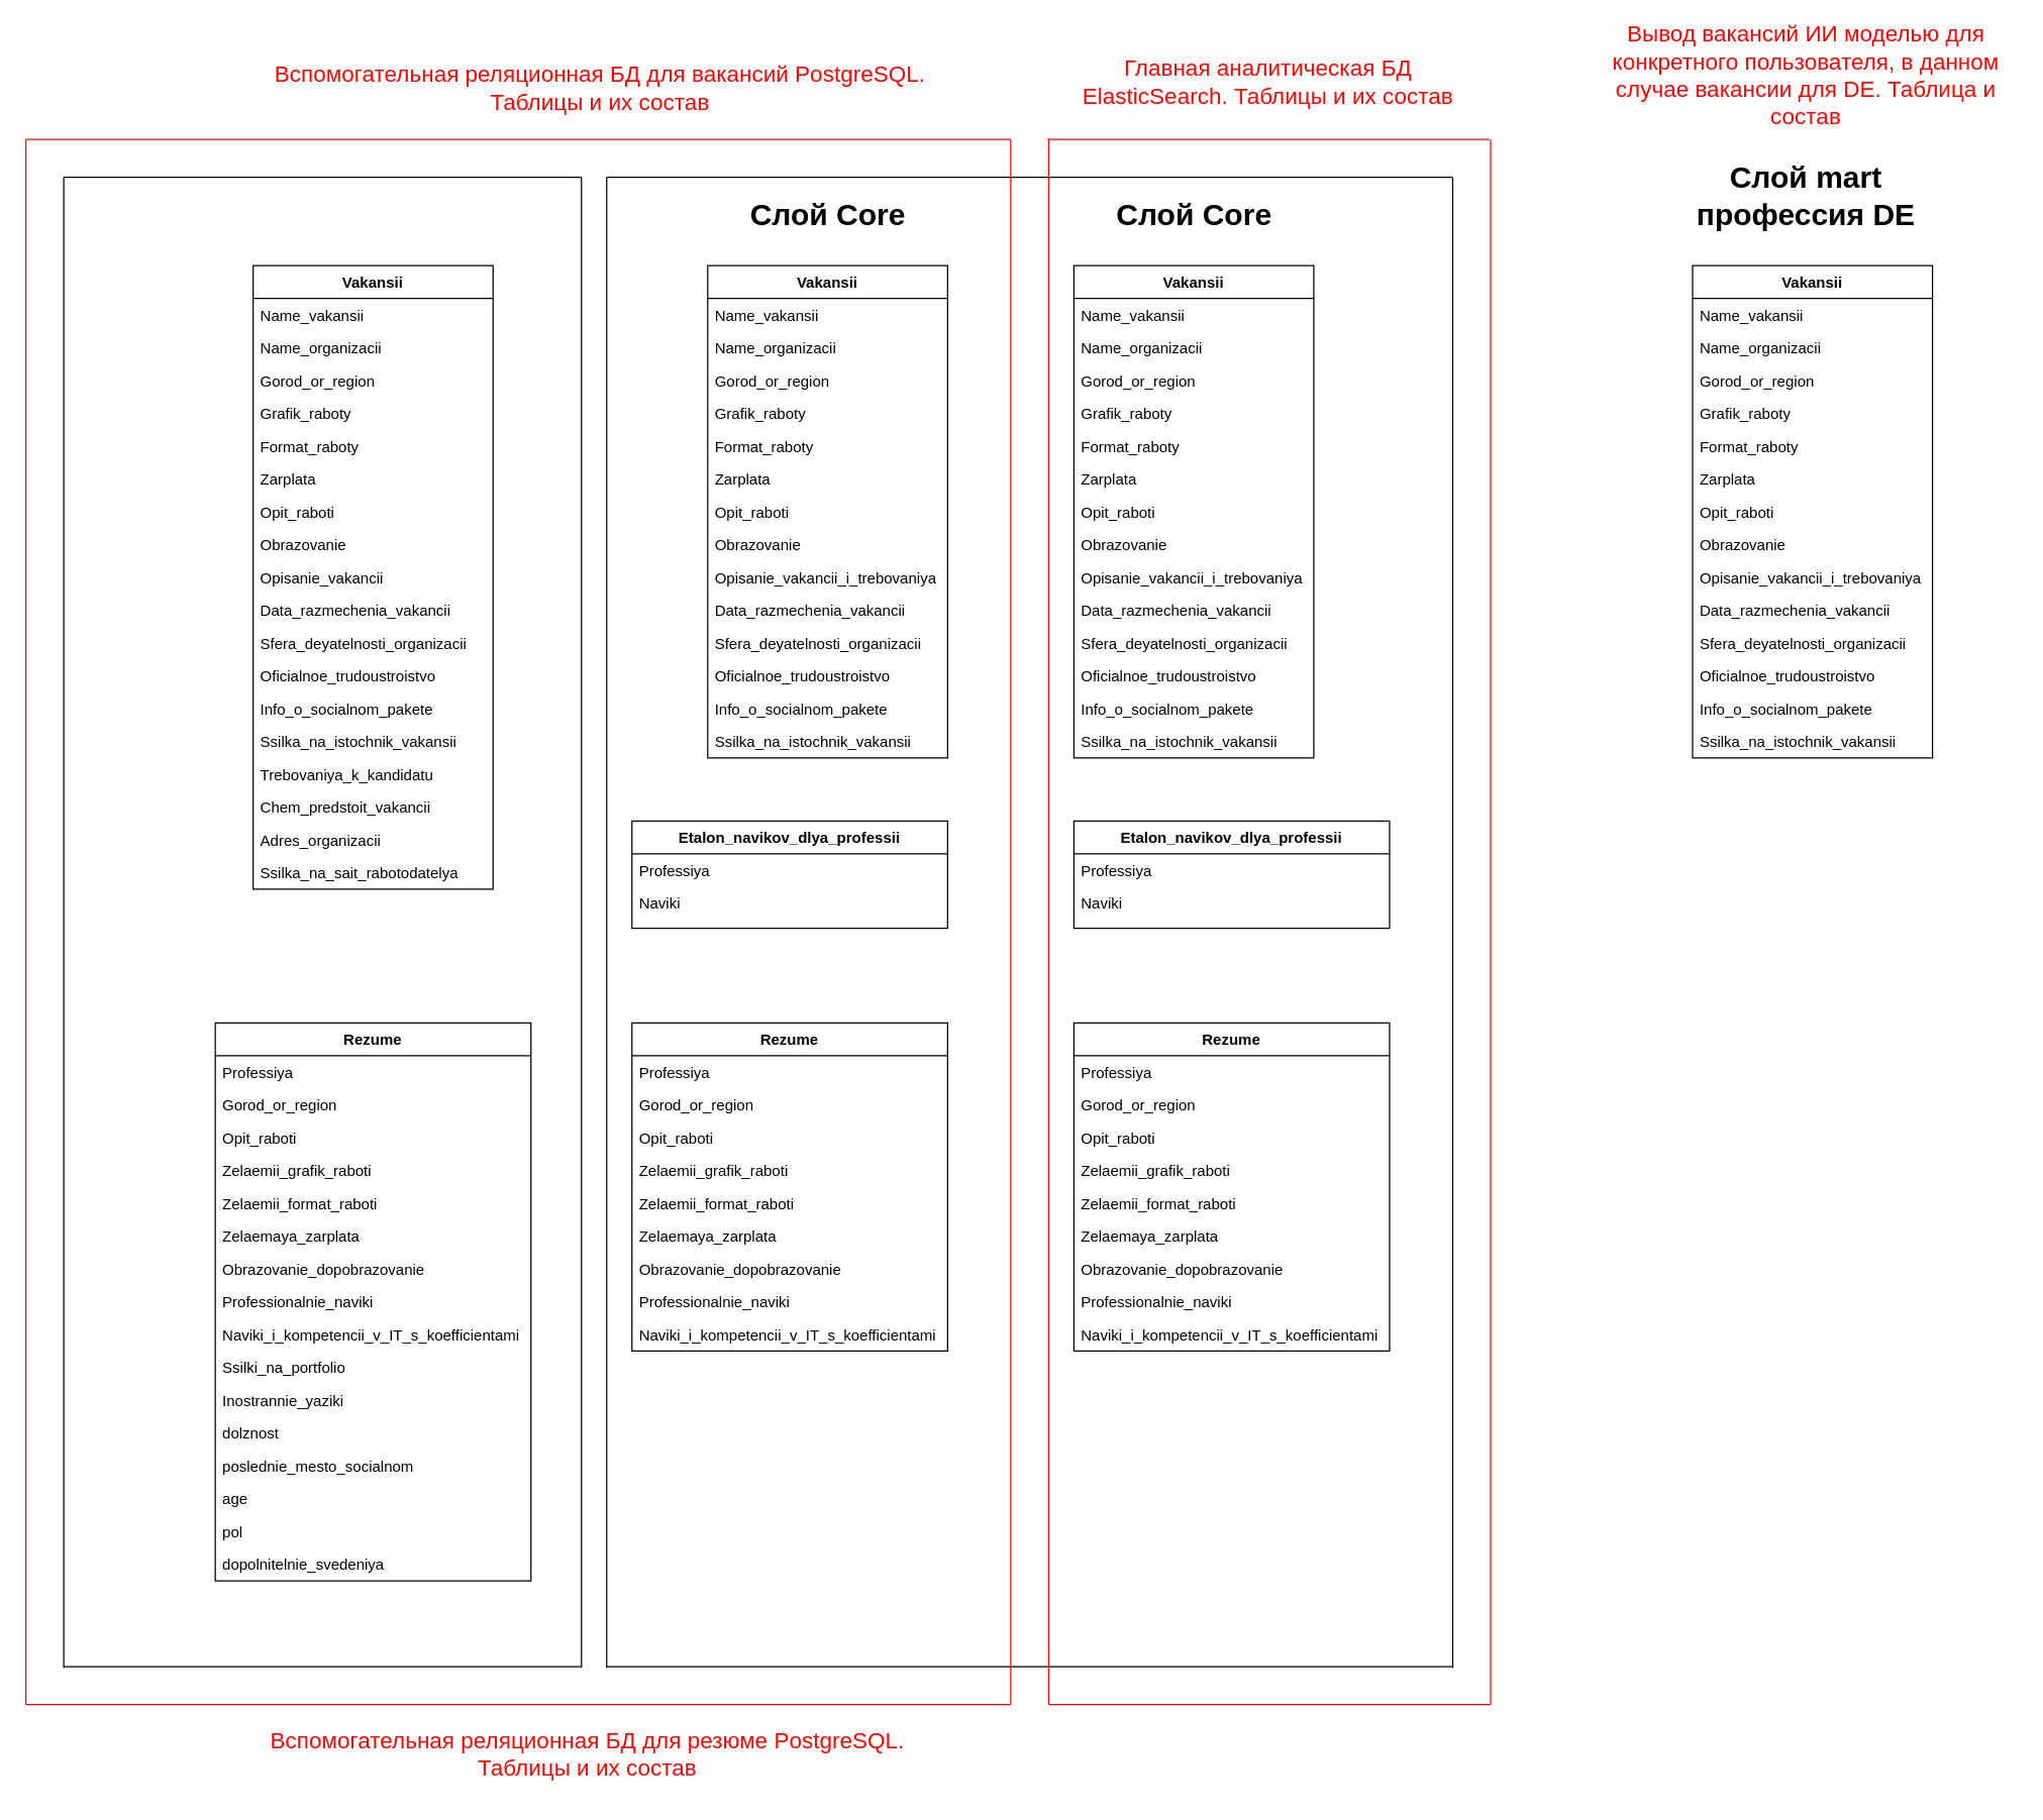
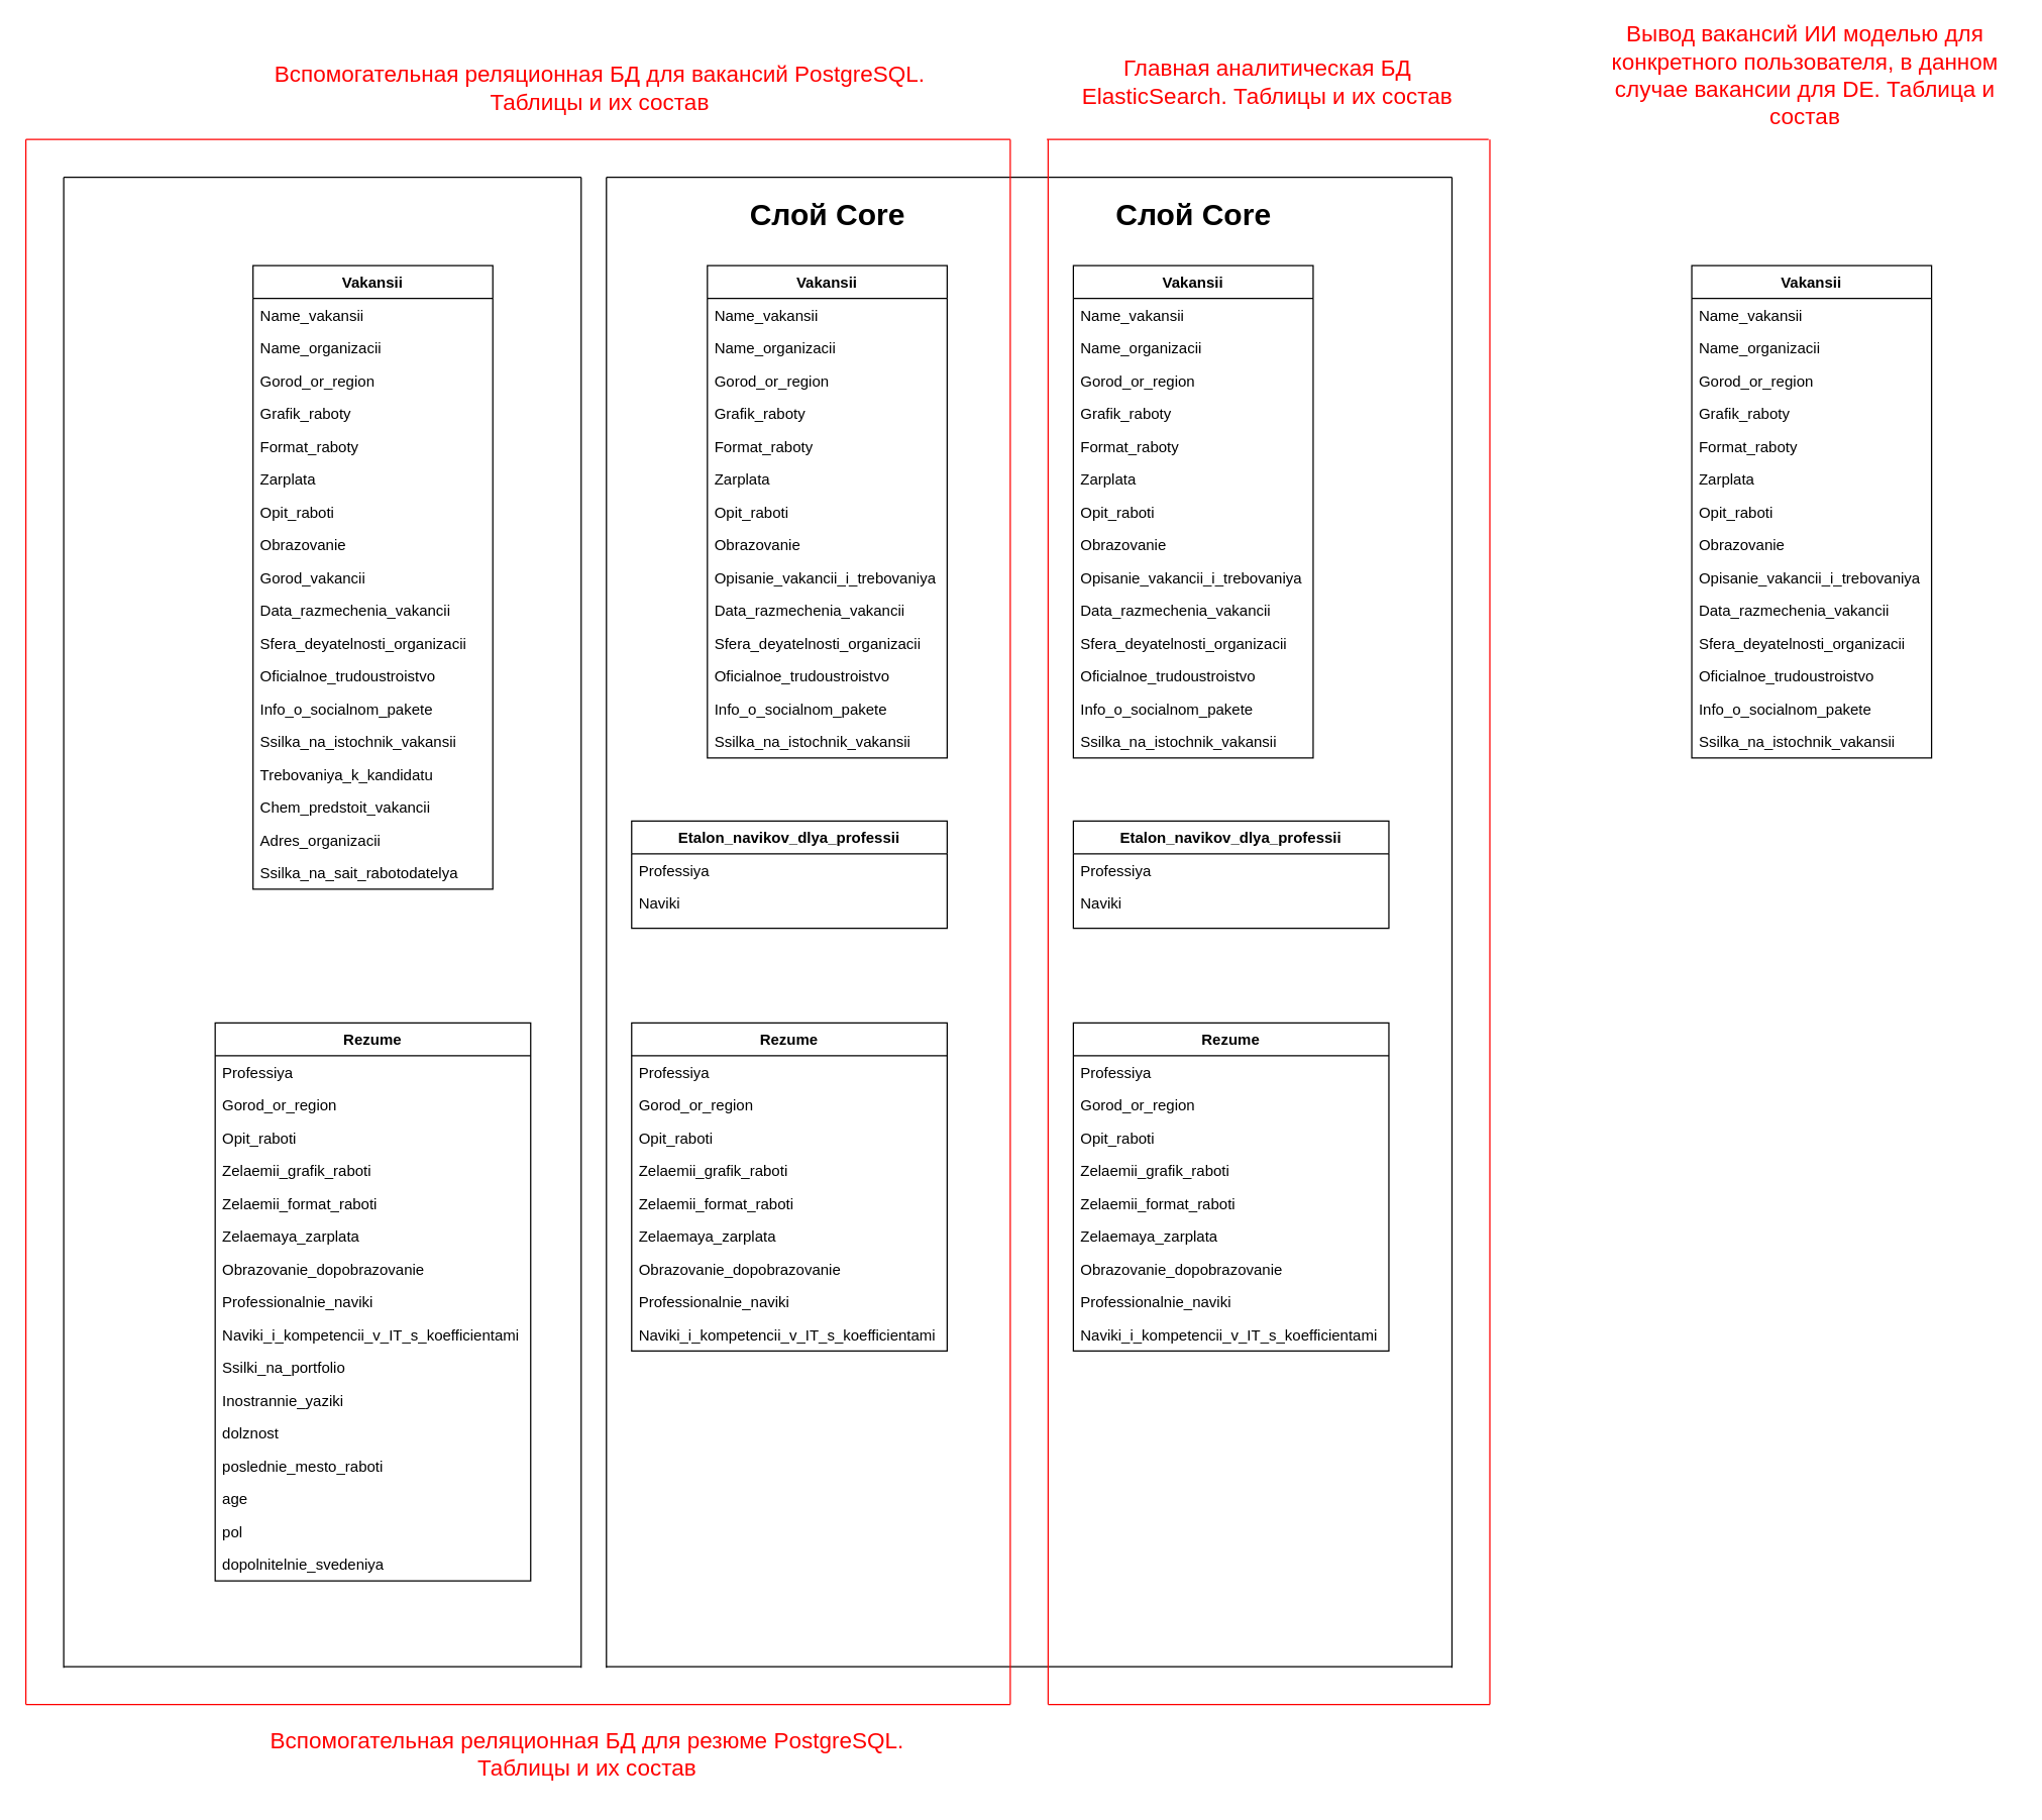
- <mxCell id="131" value="&lt;b style=&quot;&quot;&gt;&lt;font style=&quot;font-size: 24px;&quot;&gt;Слой mart профессия DE&lt;/font&gt;&lt;/b&gt;" style="text;html=1;strokeColor=none;fillColor=none;align=center;verticalAlign=middle;whiteSpace=wrap;rounded=0;" vertex="1" parent="1"><mxGeometry x="1340" y="130" width="180" height="50" as="geometry" /></mxCell>
- <mxCell id="53" value="Opisanie_vakancii" style="text;align=left;verticalAlign=top;spacingLeft=4;spacingRight=4;overflow=hidden;rotatable=0;points=[[0,0.5],[1,0.5]];portConstraint=eastwest;rounded=0;shadow=0;html=0;" vertex="1" parent="44"><mxGeometry y="234" width="190" height="26" as="geometry" /></mxCell>
+ <mxCell id="53" value="Gorod_vakancii" style="text;align=left;verticalAlign=top;spacingLeft=4;spacingRight=4;overflow=hidden;rotatable=0;points=[[0,0.5],[1,0.5]];portConstraint=eastwest;rounded=0;shadow=0;html=0;" vertex="1" parent="44"><mxGeometry y="234" width="190" height="26" as="geometry" /></mxCell>
- <mxCell id="88" value="poslednie_mesto_socialnom" style="text;align=left;verticalAlign=top;spacingLeft=4;spacingRight=4;overflow=hidden;rotatable=0;points=[[0,0.5],[1,0.5]];portConstraint=eastwest;rounded=0;shadow=0;html=0;" vertex="1" parent="75"><mxGeometry y="338" width="250" height="26" as="geometry" /></mxCell>
+ <mxCell id="88" value="poslednie_mesto_raboti" style="text;align=left;verticalAlign=top;spacingLeft=4;spacingRight=4;overflow=hidden;rotatable=0;points=[[0,0.5],[1,0.5]];portConstraint=eastwest;rounded=0;shadow=0;html=0;" vertex="1" parent="75"><mxGeometry y="338" width="250" height="26" as="geometry" /></mxCell>
